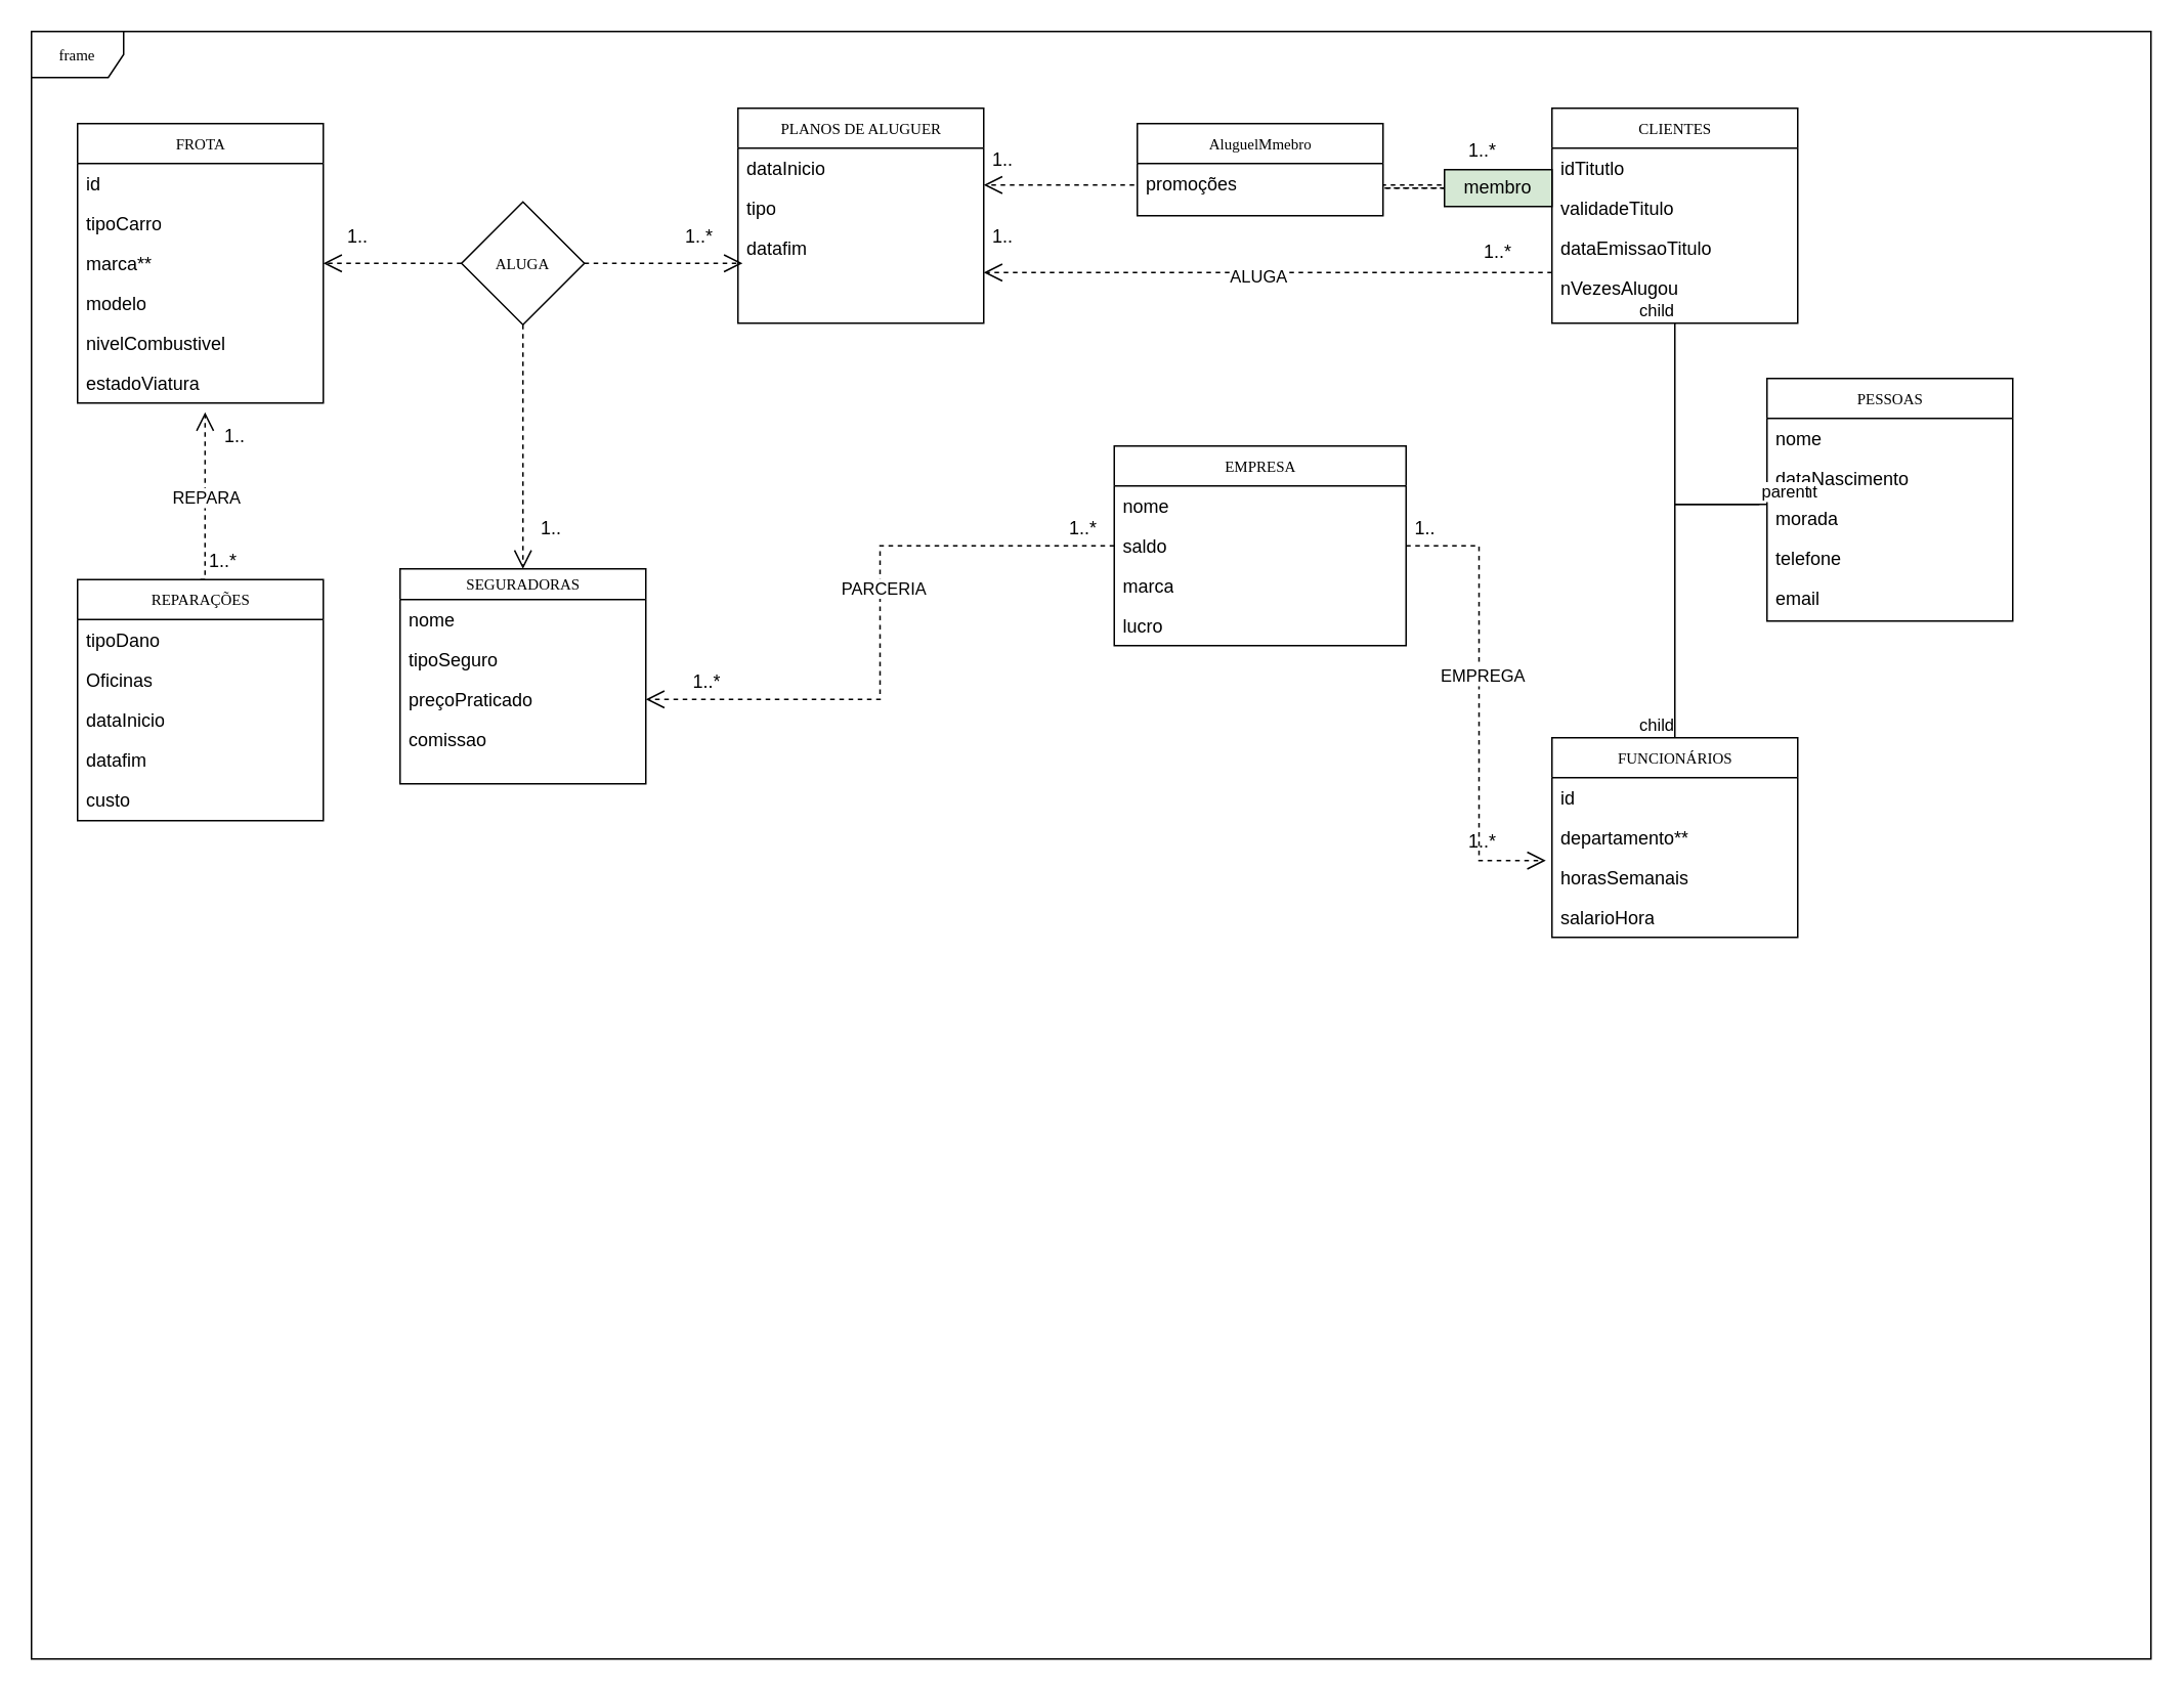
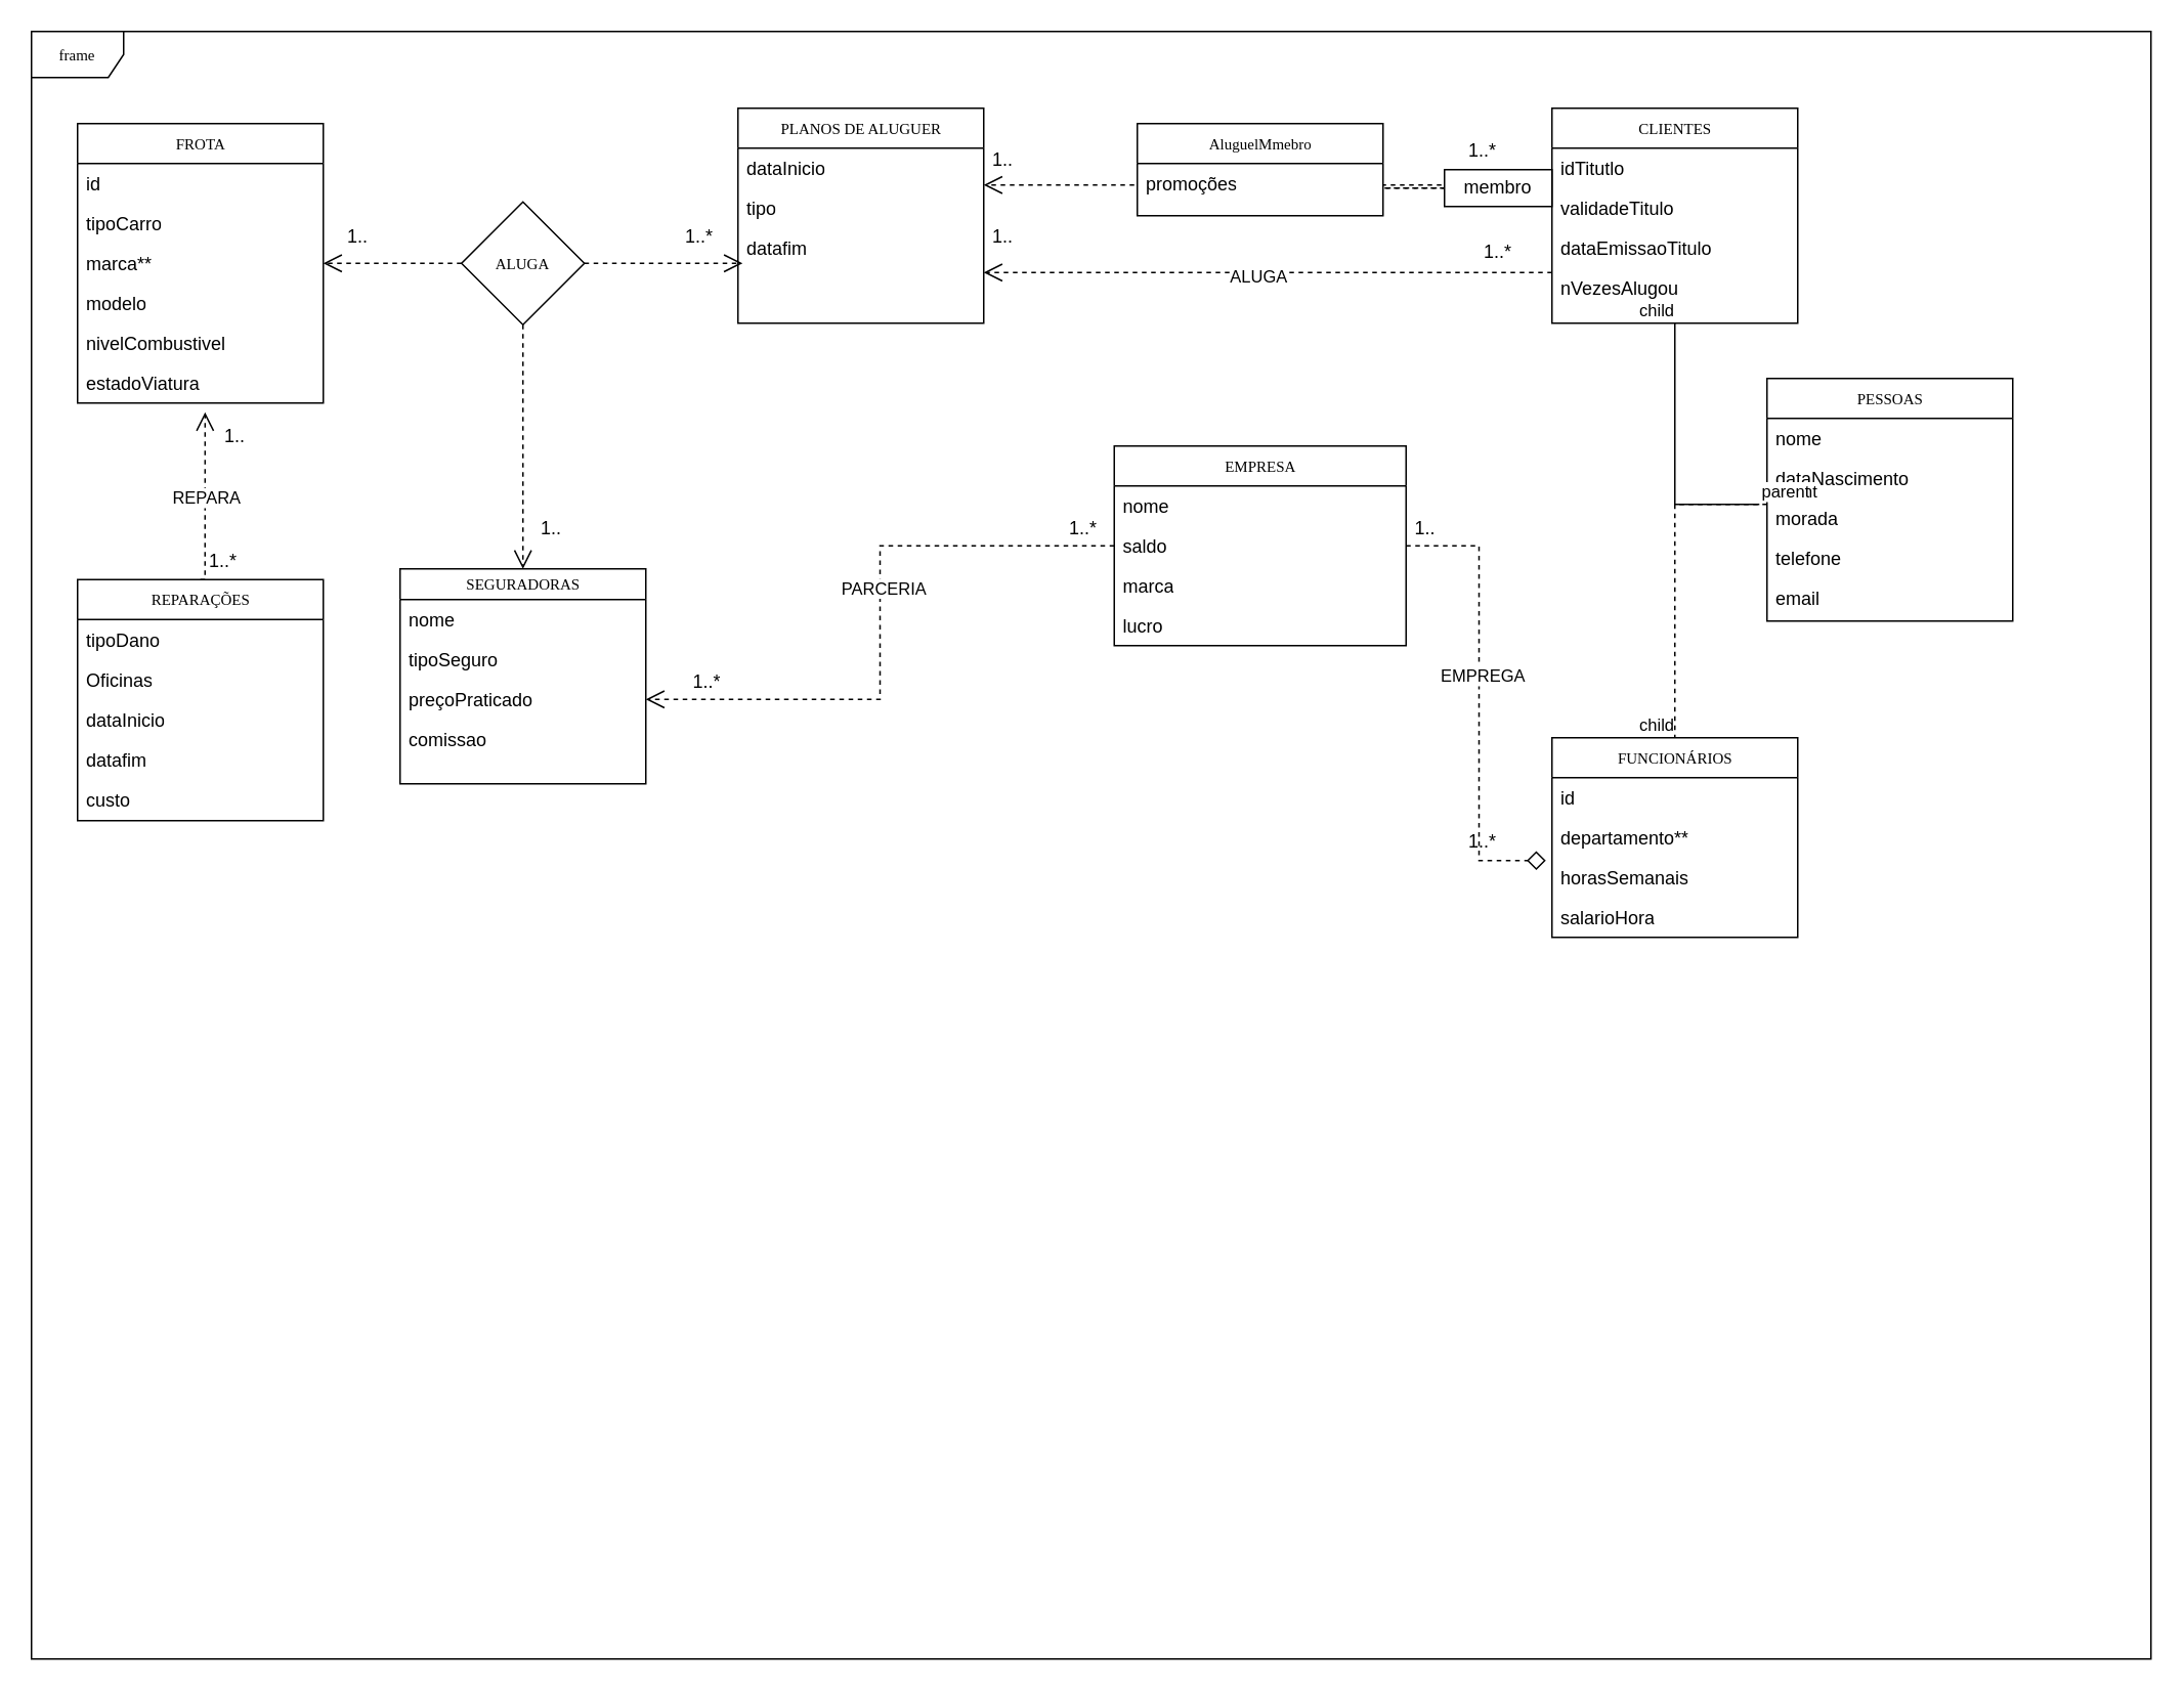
- <mxCell id="49" value="membro" style="html=1;whiteSpace=wrap;fillColor=#d5e8d4;" vertex="1" parent="1"><mxGeometry x="940" y="110" width="70" height="24" as="geometry" /></mxCell>
+ <mxCell id="49" value="membro" style="html=1;whiteSpace=wrap;" vertex="1" parent="1"><mxGeometry x="940" y="110" width="70" height="24" as="geometry" /></mxCell>
- <mxCell id="24" value="" style="endArrow=none;html=1;edgeStyle=orthogonalEdgeStyle;rounded=0;exitX=0;exitY=0.154;exitDx=0;exitDy=0;exitPerimeter=0;entryX=0.5;entryY=0;entryDx=0;entryDy=0;" edge="1" parent="1" source="6" target="19"><mxGeometry relative="1" as="geometry"><mxPoint x="960" y="420" as="sourcePoint" /><mxPoint x="1120" y="420" as="targetPoint" /></mxGeometry></mxCell>
+ <mxCell id="24" value="" style="endArrow=none;html=1;edgeStyle=orthogonalEdgeStyle;rounded=0;exitX=0;exitY=0.154;exitDx=0;exitDy=0;exitPerimeter=0;entryX=0.5;entryY=0;entryDx=0;entryDy=0;dashed=1;" edge="1" parent="1" source="6" target="19"><mxGeometry relative="1" as="geometry"><mxPoint x="960" y="420" as="sourcePoint" /><mxPoint x="1120" y="420" as="targetPoint" /></mxGeometry></mxCell>
- <mxCell id="30" style="edgeStyle=orthogonalEdgeStyle;rounded=0;html=1;dashed=1;labelBackgroundColor=none;startFill=0;endArrow=open;endFill=0;endSize=10;fontFamily=Verdana;fontSize=10;exitX=1;exitY=0.5;exitDx=0;exitDy=0;entryX=-0.025;entryY=0.077;entryDx=0;entryDy=0;entryPerimeter=0;" edge="1" parent="1" source="16" target="22"><mxGeometry relative="1" as="geometry"><Array as="points" /><mxPoint x="200" y="345" as="sourcePoint" /><mxPoint x="400" y="305" as="targetPoint" /></mxGeometry></mxCell>
+ <mxCell id="30" style="edgeStyle=orthogonalEdgeStyle;rounded=0;html=1;dashed=1;labelBackgroundColor=none;startFill=0;endArrow=diamond;endFill=0;endSize=10;fontFamily=Verdana;fontSize=10;exitX=1;exitY=0.5;exitDx=0;exitDy=0;entryX=-0.025;entryY=0.077;entryDx=0;entryDy=0;entryPerimeter=0;" edge="1" parent="1" source="16" target="22"><mxGeometry relative="1" as="geometry"><Array as="points" /><mxPoint x="200" y="345" as="sourcePoint" /><mxPoint x="400" y="305" as="targetPoint" /></mxGeometry></mxCell>
